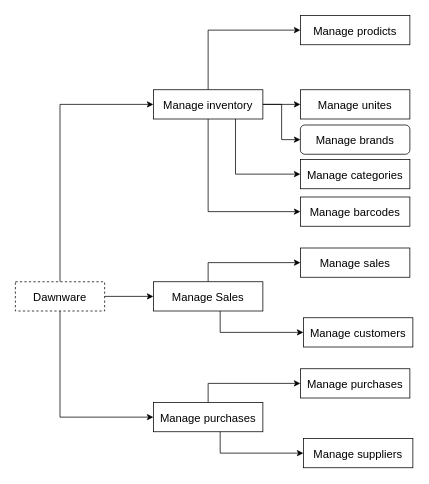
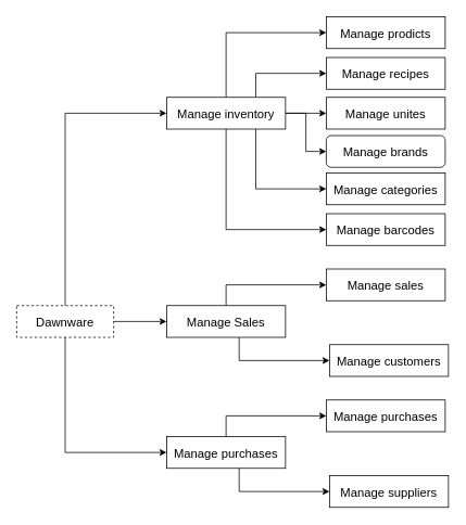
+ <mxCell id="9" style="edgeStyle=orthogonalEdgeStyle;rounded=0;orthogonalLoop=1;jettySize=auto;html=1;entryX=0;entryY=0.5;entryDx=0;entryDy=0;exitX=0.75;exitY=0;exitDx=0;exitDy=0;" edge="1" parent="1" source="11" target="17"><mxGeometry relative="1" as="geometry" /></mxCell>
+ <mxCell id="17" value="&lt;span style=&quot;font-size: 15px;&quot;&gt;Manage recipes&lt;/span&gt;" style="rounded=0;whiteSpace=wrap;html=1;" vertex="1" parent="1"><mxGeometry x="400" y="70" width="146" height="39" as="geometry" /></mxCell>
